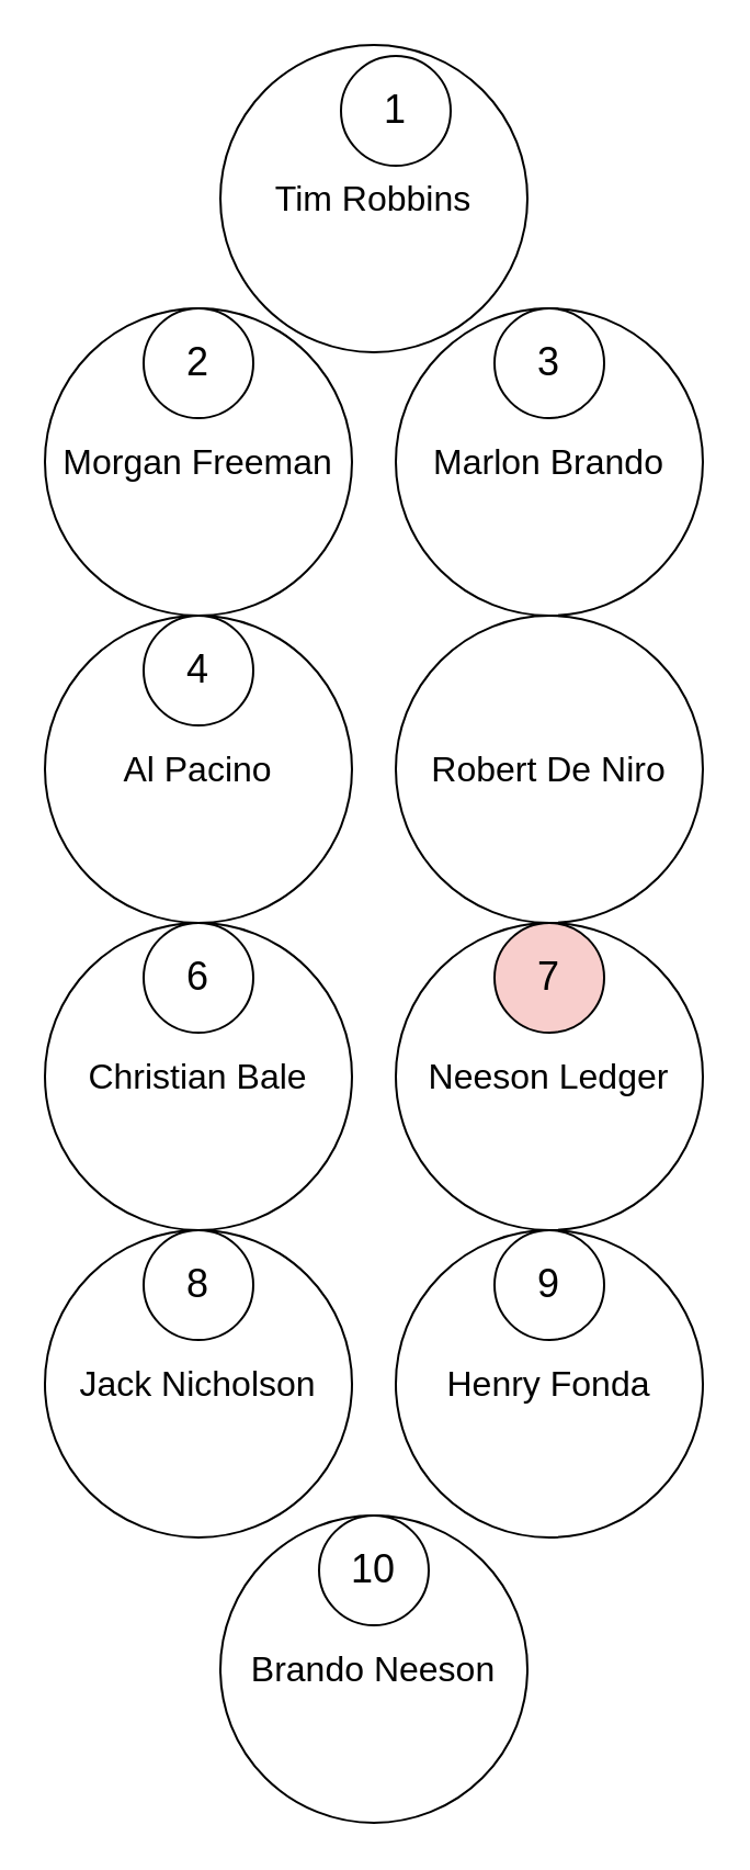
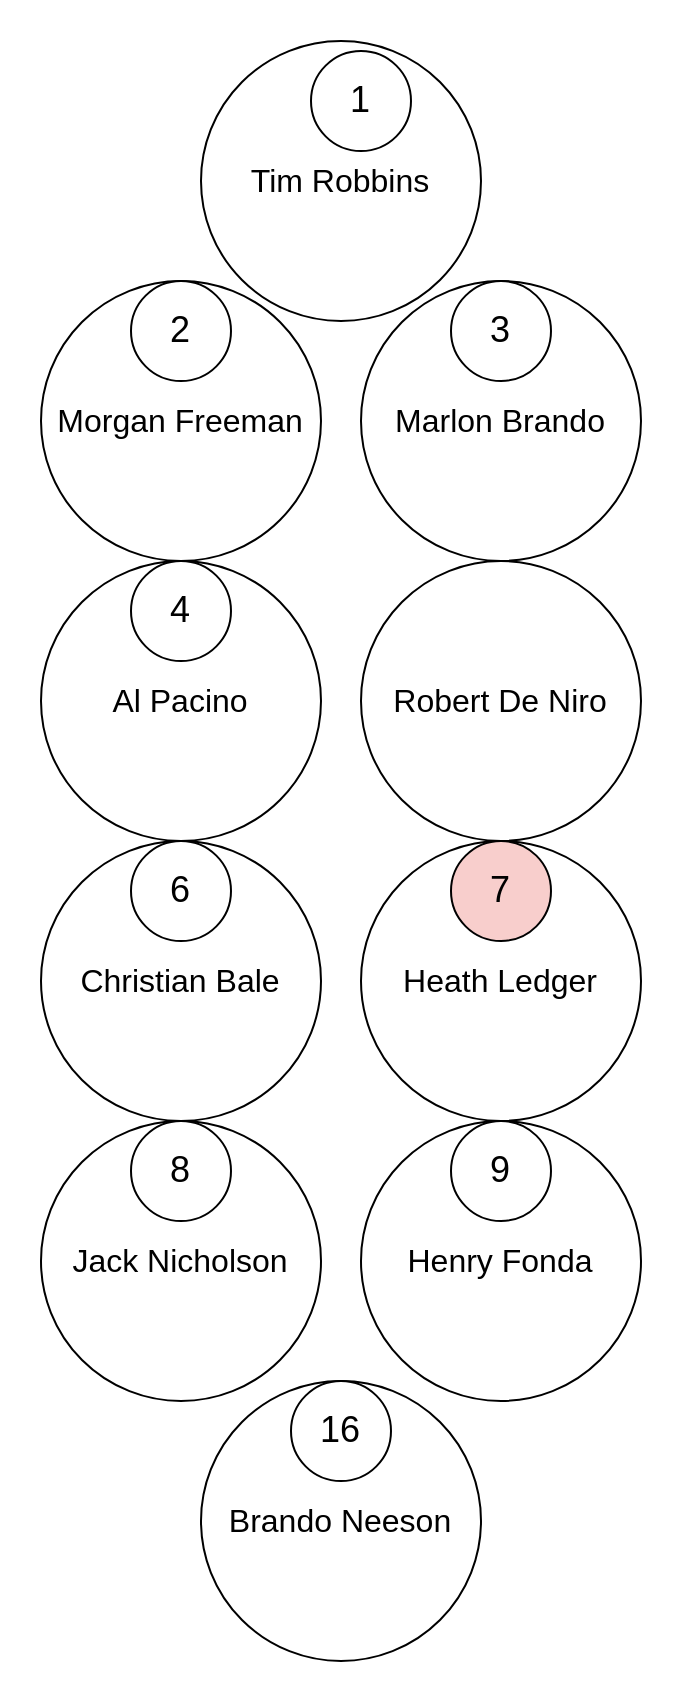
- <mxCell id="13" value="&lt;font style=&quot;font-size: 16px;&quot;&gt;Neeson Ledger&lt;/font&gt;" style="ellipse;whiteSpace=wrap;html=1;aspect=fixed;" vertex="1" parent="1"><mxGeometry x="180" y="420" width="140" height="140" as="geometry" /></mxCell>
+ <mxCell id="13" value="&lt;font style=&quot;font-size: 16px;&quot;&gt;Heath Ledger&lt;/font&gt;" style="ellipse;whiteSpace=wrap;html=1;aspect=fixed;" vertex="1" parent="1"><mxGeometry x="180" y="420" width="140" height="140" as="geometry" /></mxCell>
- <mxCell id="20" value="&lt;font style=&quot;font-size: 18px;&quot;&gt;10&lt;/font&gt;" style="ellipse;whiteSpace=wrap;html=1;aspect=fixed;" vertex="1" parent="1"><mxGeometry x="145" y="690" width="50" height="50" as="geometry" /></mxCell>
+ <mxCell id="20" value="&lt;font style=&quot;font-size: 18px;&quot;&gt;16&lt;/font&gt;" style="ellipse;whiteSpace=wrap;html=1;aspect=fixed;" vertex="1" parent="1"><mxGeometry x="145" y="690" width="50" height="50" as="geometry" /></mxCell>
